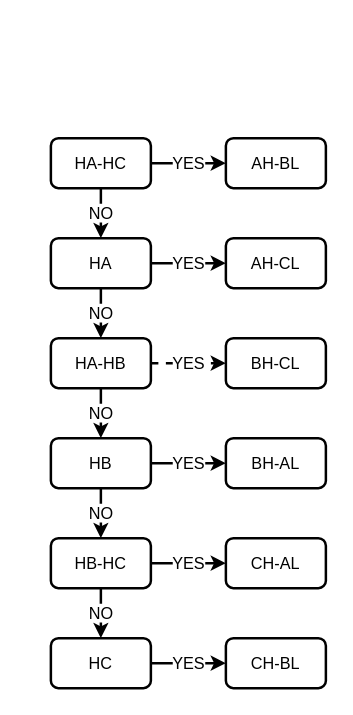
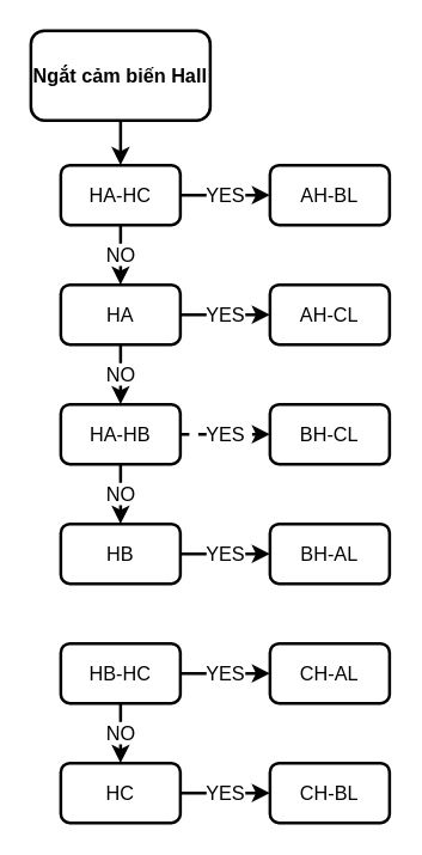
+ <mxCell id="3" value="Ngắt cảm biến Hall" style="rounded=1;whiteSpace=wrap;html=1;strokeWidth=2;fontSize=13;fontStyle=1" vertex="1" parent="1"><mxGeometry x="20" y="20" width="120" height="60" as="geometry" /></mxCell>
+ <mxCell id="2" style="edgeStyle=orthogonalEdgeStyle;rounded=0;orthogonalLoop=1;jettySize=auto;html=1;exitX=0.5;exitY=1;exitDx=0;exitDy=0;entryX=0.5;entryY=0;entryDx=0;entryDy=0;strokeWidth=2;fontSize=13;" edge="1" parent="1" source="3" target="6"><mxGeometry relative="1" as="geometry" /></mxCell>
- <mxCell id="13" value="NO" style="edgeStyle=orthogonalEdgeStyle;rounded=0;orthogonalLoop=1;jettySize=auto;html=1;exitX=0.5;exitY=1;exitDx=0;exitDy=0;entryX=0.5;entryY=0;entryDx=0;entryDy=0;strokeWidth=2;fontSize=13;" edge="1" parent="1" source="15" target="18"><mxGeometry relative="1" as="geometry" /></mxCell>
